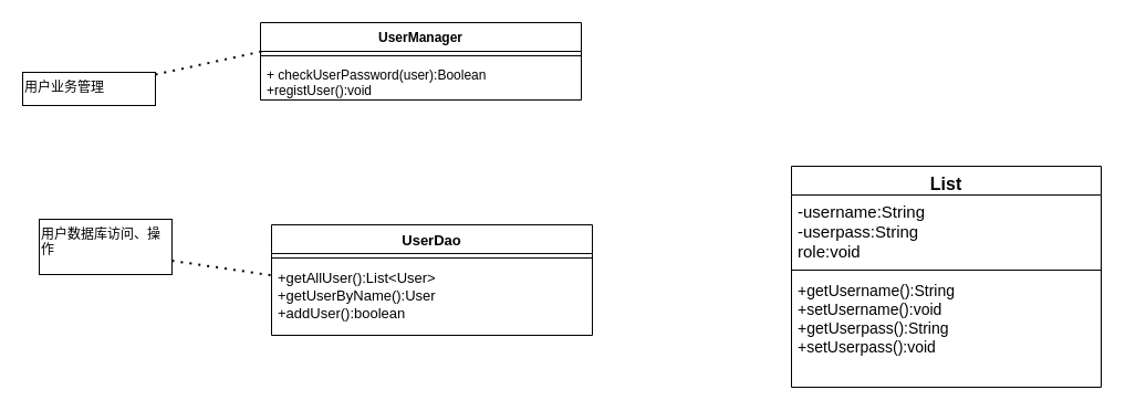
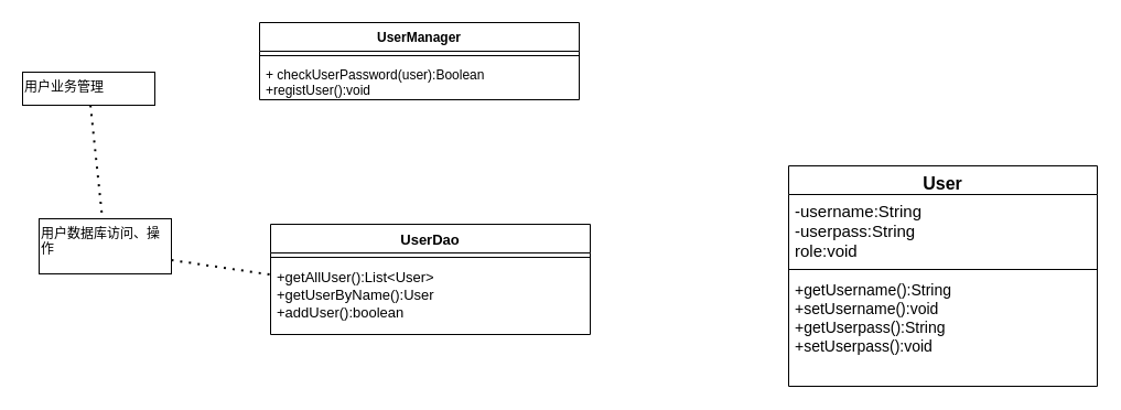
- <mxCell id="7" value="" style="endArrow=none;dashed=1;html=1;dashPattern=1 3;strokeWidth=2;entryX=0.008;entryY=0.369;entryDx=0;entryDy=0;entryPerimeter=0;" edge="1" parent="1" source="5" target="2"><mxGeometry width="50" height="50" relative="1" as="geometry"><mxPoint x="145" y="95" as="sourcePoint" /><mxPoint x="215.711" y="45" as="targetPoint" /></mxGeometry></mxCell>
+ <mxCell id="7" value="" style="endArrow=none;dashed=1;html=1;dashPattern=1 3;strokeWidth=2;" edge="1" parent="1" source="5" target="6"><mxGeometry width="50" height="50" relative="1" as="geometry"><mxPoint x="145" y="95" as="sourcePoint" /><mxPoint x="215.711" y="45" as="targetPoint" /></mxGeometry></mxCell>
- <mxCell id="12" value="List" style="swimlane;fontStyle=1;align=center;verticalAlign=top;childLayout=stackLayout;horizontal=1;startSize=26;horizontalStack=0;resizeParent=1;resizeParentMax=0;resizeLast=0;collapsible=1;marginBottom=0;shadow=0;glass=0;fontSize=16;gradientColor=none;" vertex="1" parent="1"><mxGeometry x="715" y="150" width="280" height="200" as="geometry" /></mxCell>
+ <mxCell id="12" value="User" style="swimlane;fontStyle=1;align=center;verticalAlign=top;childLayout=stackLayout;horizontal=1;startSize=26;horizontalStack=0;resizeParent=1;resizeParentMax=0;resizeLast=0;collapsible=1;marginBottom=0;shadow=0;glass=0;fontSize=16;gradientColor=none;" vertex="1" parent="1"><mxGeometry x="715" y="150" width="280" height="200" as="geometry" /></mxCell>
